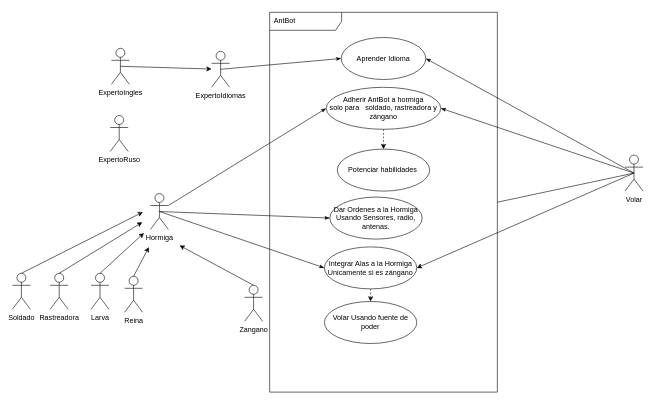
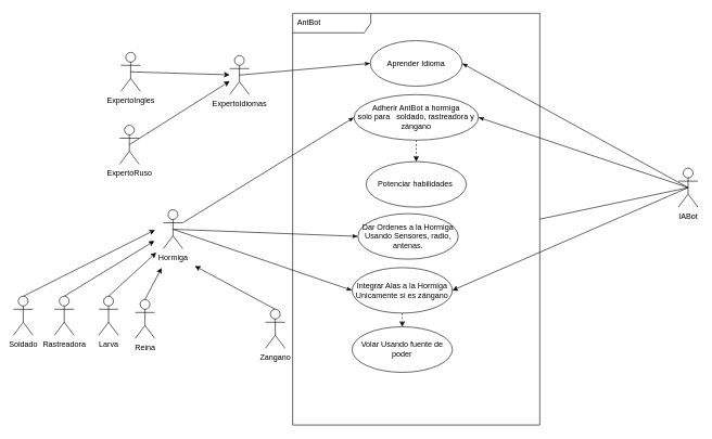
+ <mxCell id="10" style="edgeStyle=none;html=1;exitX=0.5;exitY=0.5;exitDx=0;exitDy=0;exitPerimeter=0;" edge="1" parent="1" source="11" target="9"><mxGeometry relative="1" as="geometry" /></mxCell>
- <mxCell id="16" value="Volar" style="shape=umlActor;verticalLabelPosition=bottom;verticalAlign=top;html=1;" vertex="1" parent="1"><mxGeometry x="1041" y="258" width="30" height="60" as="geometry" /></mxCell>
+ <mxCell id="16" value="IABot" style="shape=umlActor;verticalLabelPosition=bottom;verticalAlign=top;html=1;" vertex="1" parent="1"><mxGeometry x="1041" y="258" width="30" height="60" as="geometry" /></mxCell>
